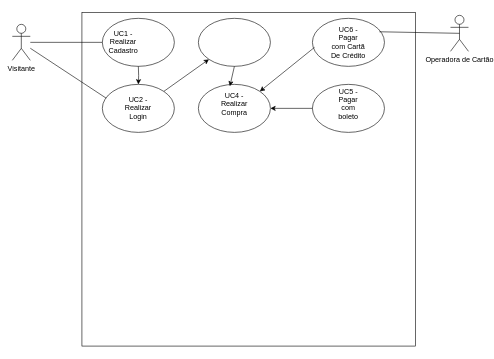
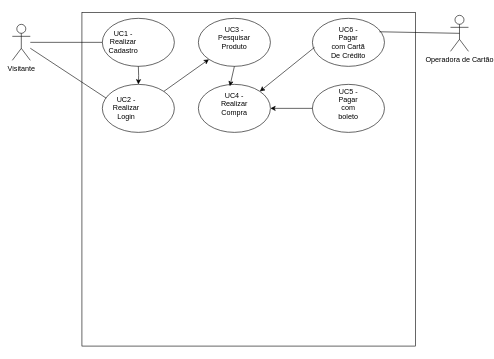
+ <mxCell id="12" value="UC3 - Pesquisar Produto&lt;div&gt;&lt;br&gt;&lt;/div&gt;" style="text;html=1;align=center;verticalAlign=middle;whiteSpace=wrap;rounded=0;" vertex="1" parent="1"><mxGeometry x="360" y="55" width="60" height="30" as="geometry" /></mxCell>
- <mxCell id="8" value="UC2 - Realizar Login" style="text;html=1;align=center;verticalAlign=middle;whiteSpace=wrap;rounded=0;" vertex="1" parent="1"><mxGeometry x="200" y="165" width="60" height="30" as="geometry" /></mxCell>
+ <mxCell id="8" value="UC2 - Realizar Login" style="text;html=1;align=center;verticalAlign=middle;whiteSpace=wrap;rounded=0;" vertex="1" parent="1"><mxGeometry x="180" y="165" width="60" height="30" as="geometry" /></mxCell>
